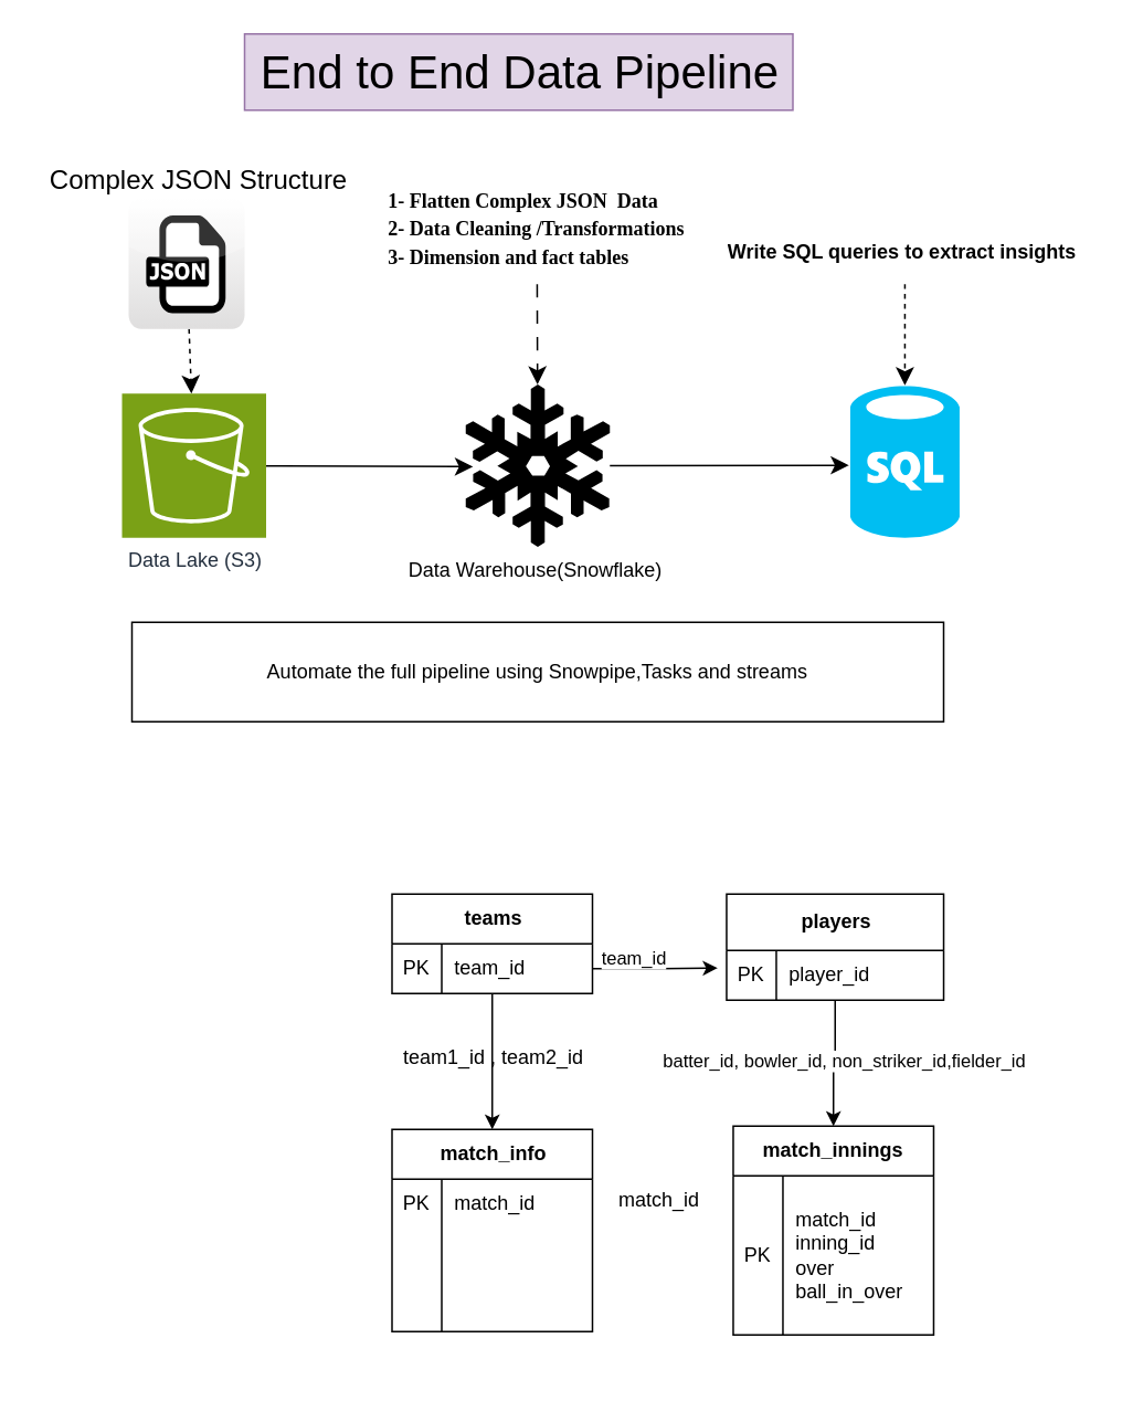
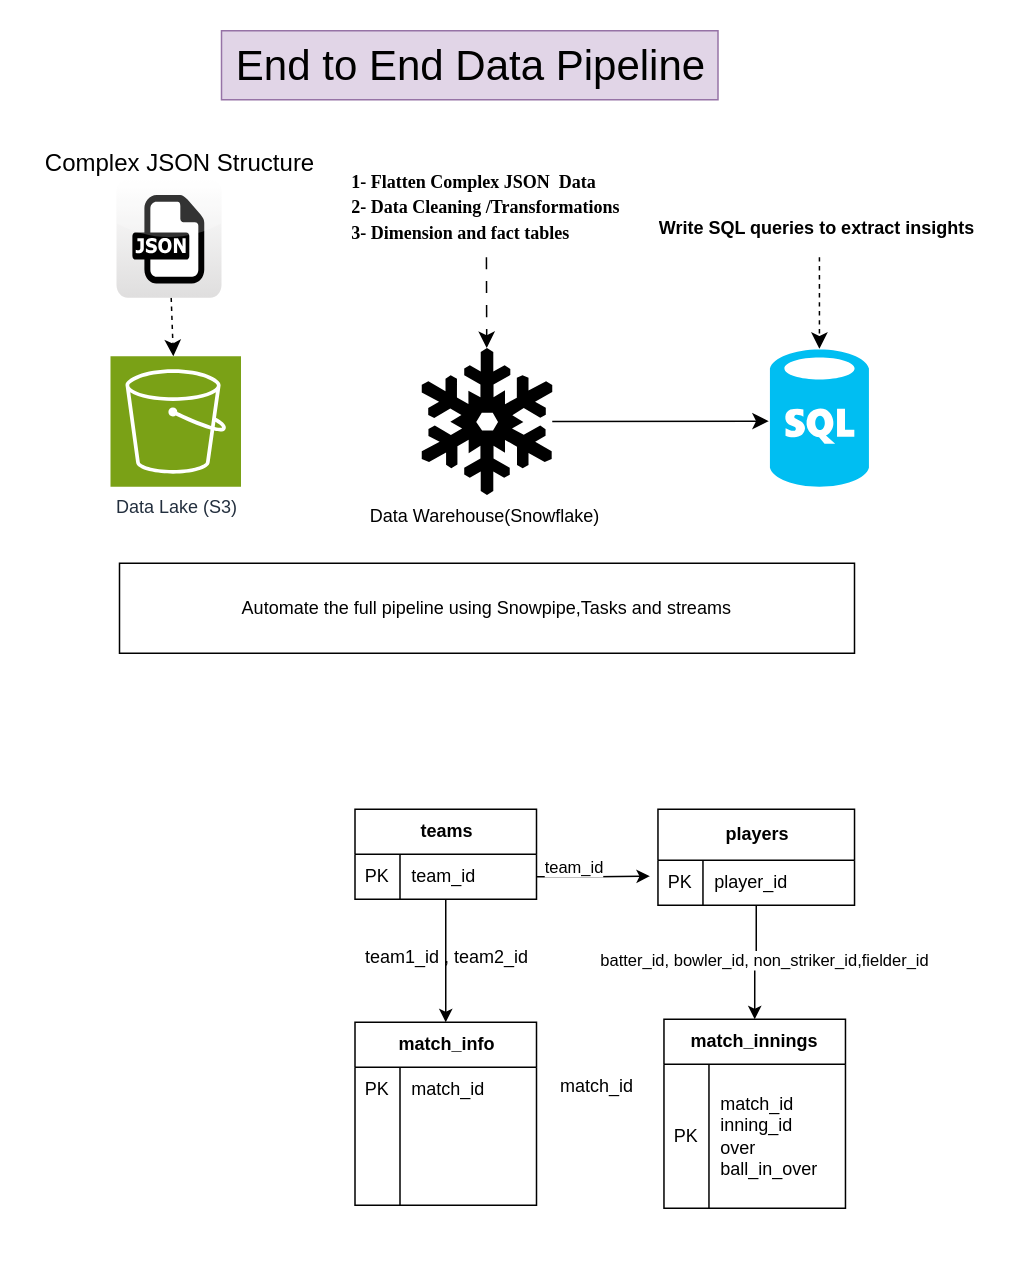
- <mxCell id="6" style="edgeStyle=none;curved=1;rounded=0;orthogonalLoop=1;jettySize=auto;html=1;entryX=0.051;entryY=0.506;entryDx=0;entryDy=0;entryPerimeter=0;fontSize=12;startSize=8;endSize=8;" parent="1" source="4" target="5" edge="1"><mxGeometry relative="1" as="geometry" /></mxCell>
